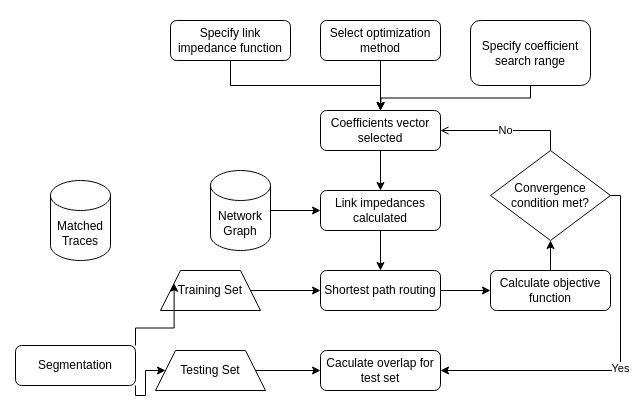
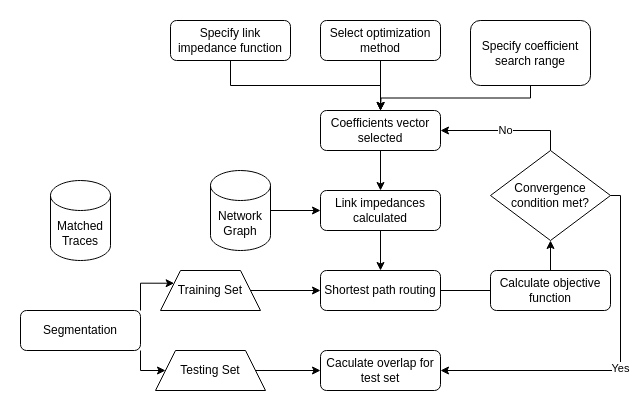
- <mxCell id="21" value="No" style="endArrow=open;html=1;rounded=0;exitX=0.5;exitY=0;exitDx=0;exitDy=0;entryX=1;entryY=0.5;entryDx=0;entryDy=0;edgeStyle=orthogonalEdgeStyle;" edge="1" parent="1" source="12" target="5"><mxGeometry width="50" height="50" relative="1" as="geometry"><mxPoint x="380" y="410" as="sourcePoint" /><mxPoint x="430" y="360" as="targetPoint" /></mxGeometry></mxCell>
+ <mxCell id="21" value="No" style="endArrow=classic;html=1;rounded=0;exitX=0.5;exitY=0;exitDx=0;exitDy=0;entryX=1;entryY=0.5;entryDx=0;entryDy=0;edgeStyle=orthogonalEdgeStyle;" edge="1" parent="1" source="12" target="5"><mxGeometry width="50" height="50" relative="1" as="geometry"><mxPoint x="380" y="410" as="sourcePoint" /><mxPoint x="430" y="360" as="targetPoint" /></mxGeometry></mxCell>
- <mxCell id="10" value="" style="edgeStyle=orthogonalEdgeStyle;rounded=0;orthogonalLoop=1;jettySize=auto;html=1;" edge="1" parent="1" source="11" target="9"><mxGeometry relative="1" as="geometry" /></mxCell>
+ <mxCell id="10" value="" style="edgeStyle=orthogonalEdgeStyle;rounded=0;orthogonalLoop=1;jettySize=auto;html=1;endArrow=none;" edge="1" parent="1" source="11" target="9"><mxGeometry relative="1" as="geometry" /></mxCell>
- <mxCell id="27" value="Segmentation" style="rounded=1;whiteSpace=wrap;html=1;" vertex="1" parent="1"><mxGeometry x="15" y="345" width="120" height="40" as="geometry" /></mxCell>
+ <mxCell id="27" value="Segmentation" style="rounded=1;whiteSpace=wrap;html=1;" vertex="1" parent="1"><mxGeometry x="20" y="310" width="120" height="40" as="geometry" /></mxCell>
